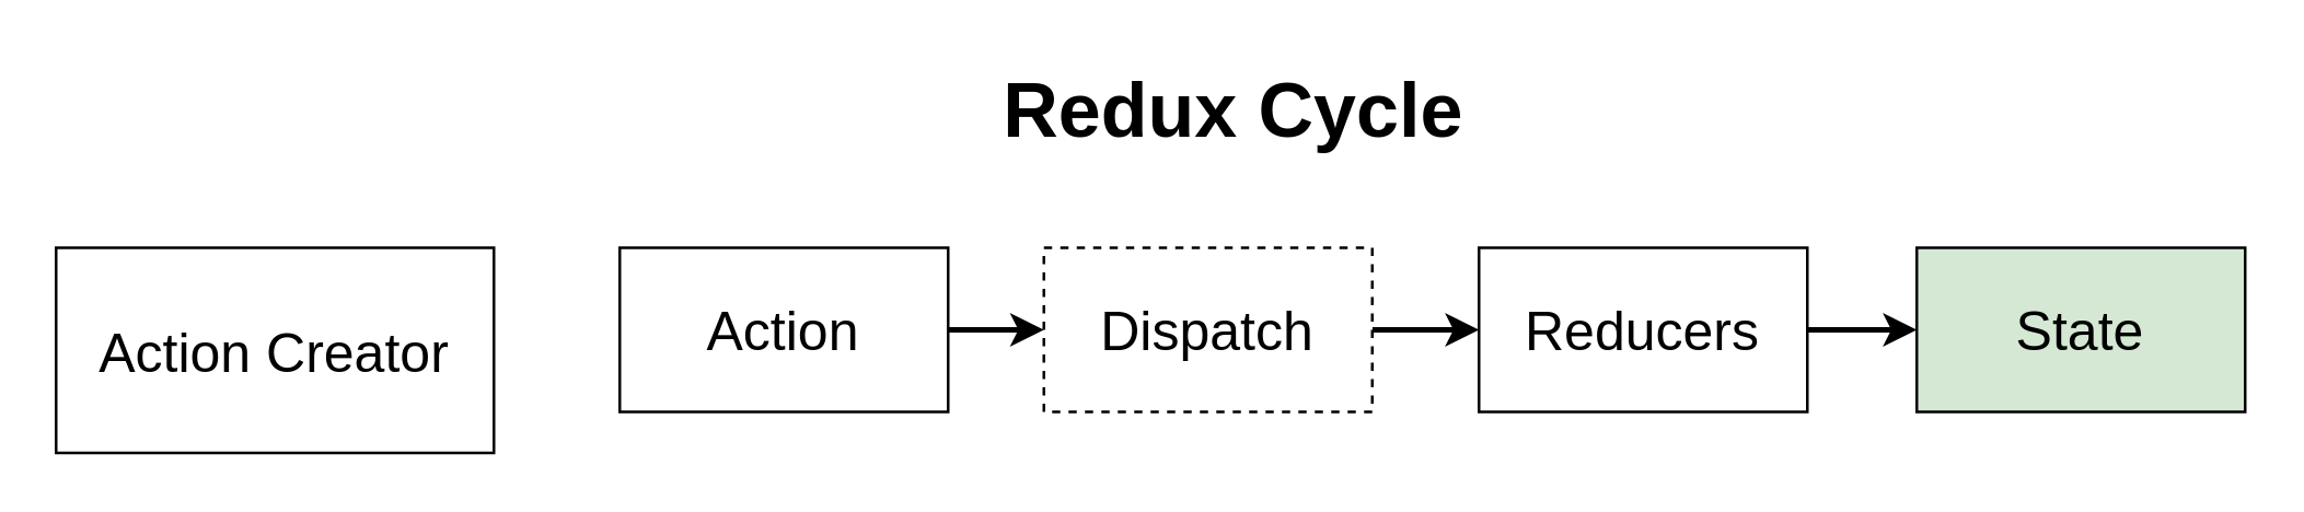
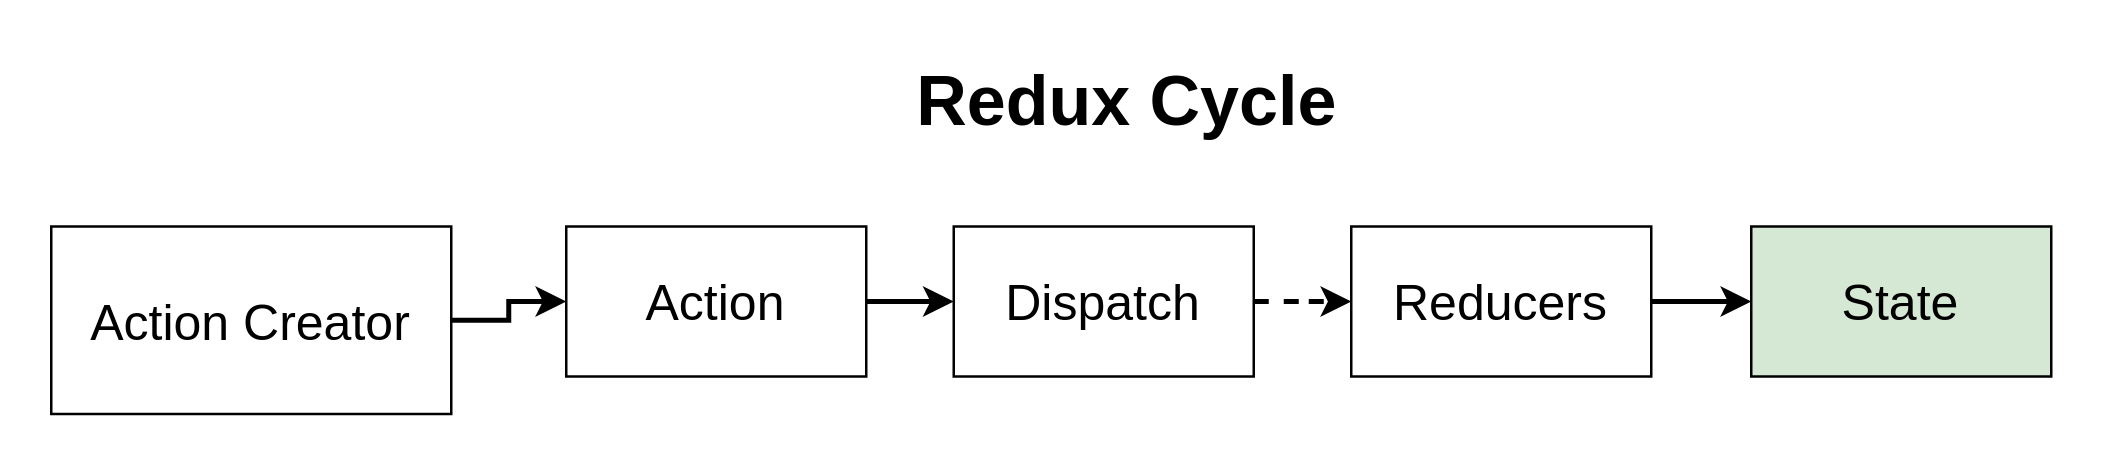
- <mxCell id="8" value="Dispatch" style="whiteSpace=wrap;html=1;fontSize=20;dashed=1;" parent="1" vertex="1"><mxGeometry x="381" y="90" width="120" height="60" as="geometry" /></mxCell>
+ <mxCell id="8" value="Dispatch" style="whiteSpace=wrap;html=1;fontSize=20;" parent="1" vertex="1"><mxGeometry x="381" y="90" width="120" height="60" as="geometry" /></mxCell>
- <mxCell id="7" value="" style="edgeStyle=orthogonalEdgeStyle;rounded=0;orthogonalLoop=1;jettySize=auto;html=1;fontSize=20;strokeWidth=2;" parent="1" source="8" target="10" edge="1"><mxGeometry relative="1" as="geometry" /></mxCell>
+ <mxCell id="7" value="" style="edgeStyle=orthogonalEdgeStyle;rounded=0;orthogonalLoop=1;jettySize=auto;html=1;fontSize=20;strokeWidth=2;dashed=1;" parent="1" source="8" target="10" edge="1"><mxGeometry relative="1" as="geometry" /></mxCell>
+ <mxCell id="2" value="" style="edgeStyle=orthogonalEdgeStyle;rounded=0;orthogonalLoop=1;jettySize=auto;html=1;fontSize=20;fontStyle=0;strokeWidth=2;" parent="1" source="3" target="6" edge="1"><mxGeometry relative="1" as="geometry" /></mxCell>
